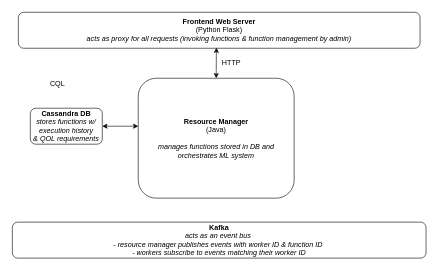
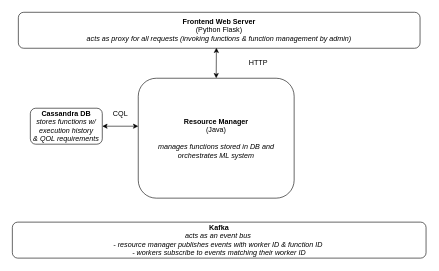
- <mxCell id="7" value="HTTP" style="text;html=1;align=center;verticalAlign=middle;resizable=0;points=[];autosize=1;strokeColor=none;fillColor=none;" vertex="1" parent="1"><mxGeometry x="360" y="90" width="50" height="30" as="geometry" /></mxCell>
+ <mxCell id="7" value="HTTP" style="text;html=1;align=center;verticalAlign=middle;resizable=0;points=[];autosize=1;strokeColor=none;fillColor=none;" vertex="1" parent="1"><mxGeometry x="405" y="90" width="50" height="30" as="geometry" /></mxCell>
- <mxCell id="9" value="CQL" style="text;html=1;align=center;verticalAlign=middle;resizable=0;points=[];autosize=1;strokeColor=none;fillColor=none;" vertex="1" parent="1"><mxGeometry x="70" y="125" width="50" height="30" as="geometry" /></mxCell>
+ <mxCell id="9" value="CQL" style="text;html=1;align=center;verticalAlign=middle;resizable=0;points=[];autosize=1;strokeColor=none;fillColor=none;" vertex="1" parent="1"><mxGeometry x="175" y="175" width="50" height="30" as="geometry" /></mxCell>
